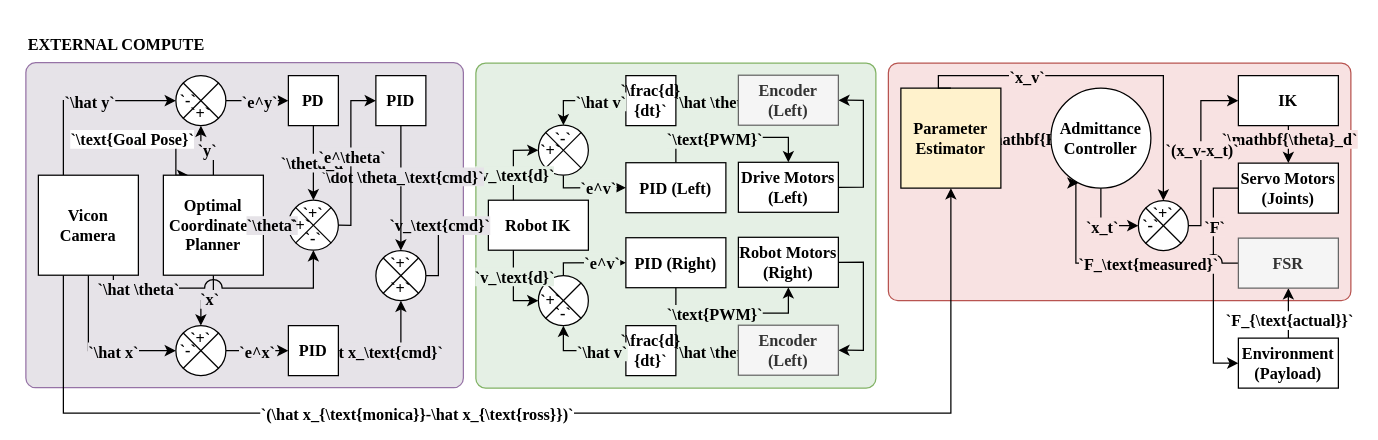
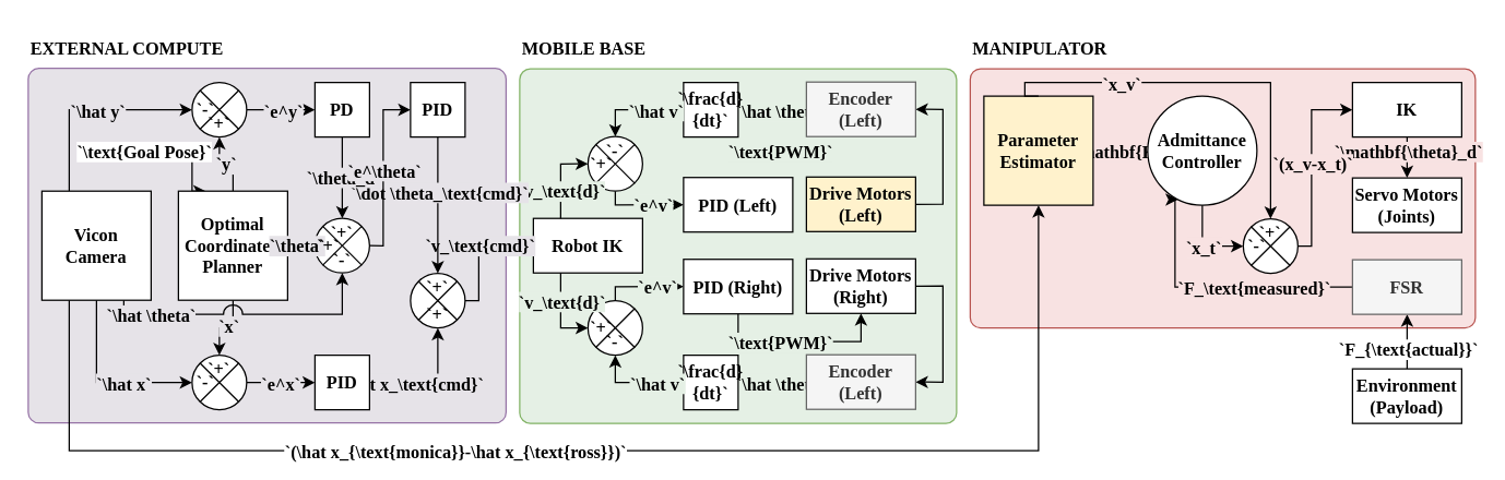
+ <mxCell id="60" value="&lt;span&gt;&lt;font&gt;MOBILE BASE&lt;/font&gt;&lt;/span&gt;" style="text;html=1;align=left;verticalAlign=middle;resizable=0;points=[];autosize=1;strokeColor=none;fillColor=none;fontStyle=1;fontFamily=Times New Roman;fontSize=13;" parent="1" vertex="1"><mxGeometry x="380" y="20" width="110" height="30" as="geometry" /></mxCell>
+ <mxCell id="61" value="&lt;span&gt;&lt;font&gt;MANIPULATOR&lt;/font&gt;&lt;/span&gt;" style="text;html=1;align=left;verticalAlign=middle;resizable=0;points=[];autosize=1;strokeColor=none;fillColor=none;fontStyle=1;fontFamily=Times New Roman;fontSize=13;" parent="1" vertex="1"><mxGeometry x="710" y="20" width="120" height="30" as="geometry" /></mxCell>
- <mxCell id="6" style="edgeStyle=orthogonalEdgeStyle;rounded=0;orthogonalLoop=1;jettySize=auto;html=1;entryX=0.5;entryY=0;entryDx=0;entryDy=0;exitX=0.5;exitY=0;exitDx=0;exitDy=0;" edge="1" parent="1" source="7" target="15"><mxGeometry relative="1" as="geometry" /></mxCell>
- <mxCell id="15" value="&lt;span&gt;Drive Motors (Left)&lt;/span&gt;" style="rounded=0;whiteSpace=wrap;html=1;fontStyle=1;fontFamily=Times New Roman;fontSize=13;" parent="1" vertex="1"><mxGeometry x="590" y="129.34" width="80" height="40" as="geometry" /></mxCell>
+ <mxCell id="15" value="&lt;span&gt;Drive Motors (Left)&lt;/span&gt;" style="rounded=0;whiteSpace=wrap;html=1;fontStyle=1;fontFamily=Times New Roman;fontSize=13;fillColor=#fff2cc;" parent="1" vertex="1"><mxGeometry x="590" y="129.34" width="80" height="40" as="geometry" /></mxCell>
- <mxCell id="21" value="&lt;span&gt;Robot Motors (Right)&lt;/span&gt;" style="rounded=0;whiteSpace=wrap;html=1;fontStyle=1;fontFamily=Times New Roman;fontSize=13;" parent="1" vertex="1"><mxGeometry x="590" y="189.34" width="80" height="40" as="geometry" /></mxCell>
+ <mxCell id="21" value="&lt;span&gt;Drive Motors (Right)&lt;/span&gt;" style="rounded=0;whiteSpace=wrap;html=1;fontStyle=1;fontFamily=Times New Roman;fontSize=13;" parent="1" vertex="1"><mxGeometry x="590" y="189.34" width="80" height="40" as="geometry" /></mxCell>
- <mxCell id="49" style="edgeStyle=orthogonalEdgeStyle;rounded=0;orthogonalLoop=1;jettySize=auto;html=1;entryX=0;entryY=0.5;entryDx=0;entryDy=0;fontStyle=1;exitX=0;exitY=0.5;exitDx=0;exitDy=0;jumpStyle=arc;fontFamily=Times New Roman;fontSize=13;" parent="1" source="51" target="54" edge="1"><mxGeometry relative="1" as="geometry"><Array as="points"><mxPoint x="970" y="150" /><mxPoint x="970" y="290" /></Array></mxGeometry></mxCell>
- <mxCell id="50" value="`F`" style="edgeLabel;html=1;align=center;verticalAlign=middle;resizable=0;points=[];fontStyle=1;labelBackgroundColor=light-dark(#f8e2e2, #ededed);fontFamily=Times New Roman;fontSize=13;" parent="49" vertex="1" connectable="0"><mxGeometry x="-0.016" relative="1" as="geometry"><mxPoint y="-39" as="offset" /></mxGeometry></mxCell>
